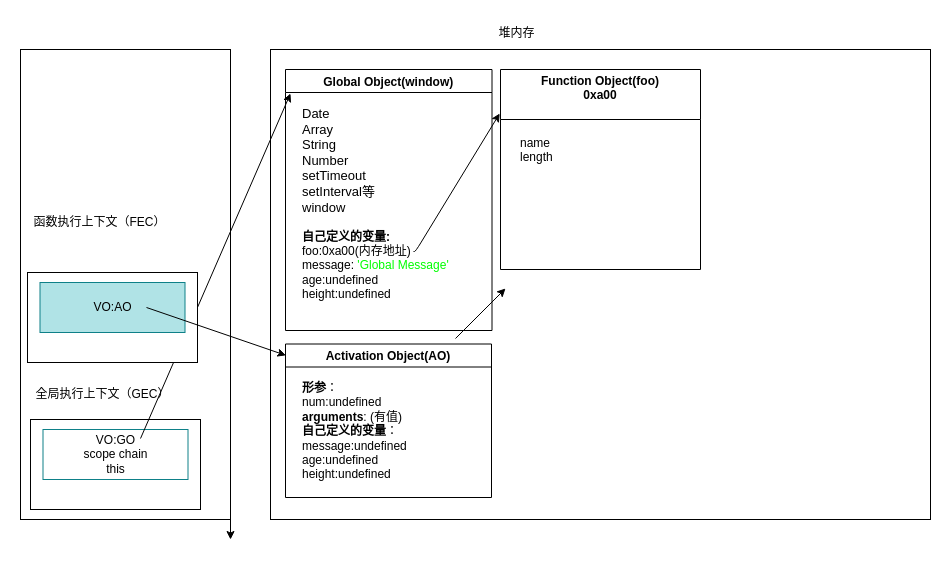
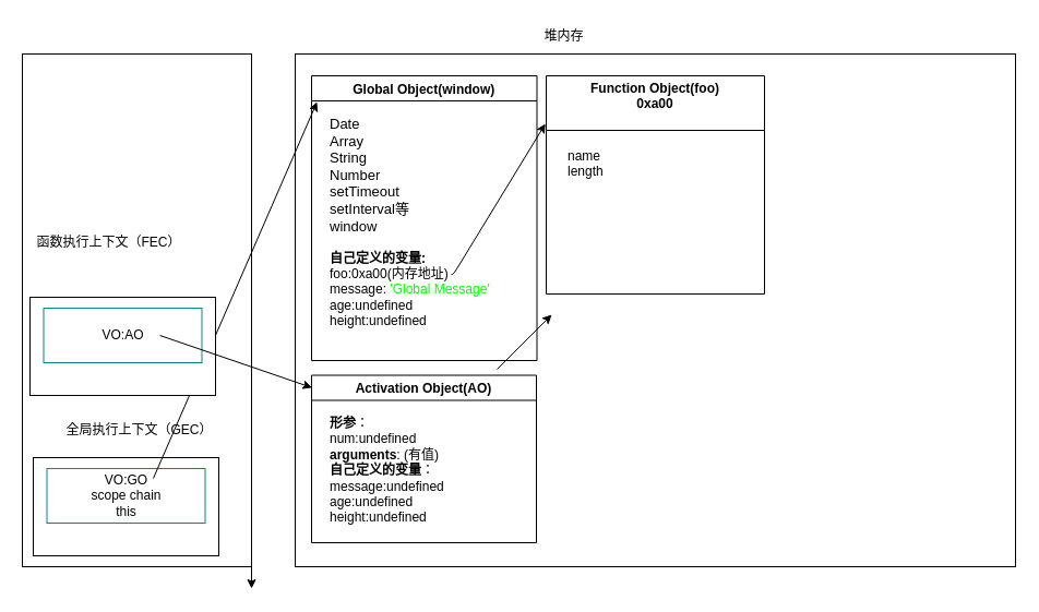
- <mxCell id="14" value="VO:AO" style="rounded=0;whiteSpace=wrap;html=1;strokeColor=#0e8088;fillColor=#b0e3e6;fontColor=#000000;" parent="1" vertex="1"><mxGeometry x="39.5" y="282" width="145" height="50" as="geometry" /></mxCell>
+ <mxCell id="14" value="VO:AO" style="rounded=0;whiteSpace=wrap;html=1;strokeColor=#0e8088;fillColor=#ffffff;fontColor=#000000;" parent="1" vertex="1"><mxGeometry x="39.5" y="282" width="145" height="50" as="geometry" /></mxCell>
- <mxCell id="6" value="全局执行上下文（GEC）" style="text;html=1;strokeColor=none;fillColor=none;align=center;verticalAlign=middle;whiteSpace=wrap;rounded=0;fontColor=#000000;" parent="1" vertex="1"><mxGeometry x="30" y="379" width="145" height="30" as="geometry" /></mxCell>
+ <mxCell id="6" value="全局执行上下文（GEC）" style="text;html=1;strokeColor=none;fillColor=none;align=center;verticalAlign=middle;whiteSpace=wrap;rounded=0;fontColor=#000000;" parent="1" vertex="1"><mxGeometry x="55" y="379" width="145" height="30" as="geometry" /></mxCell>
